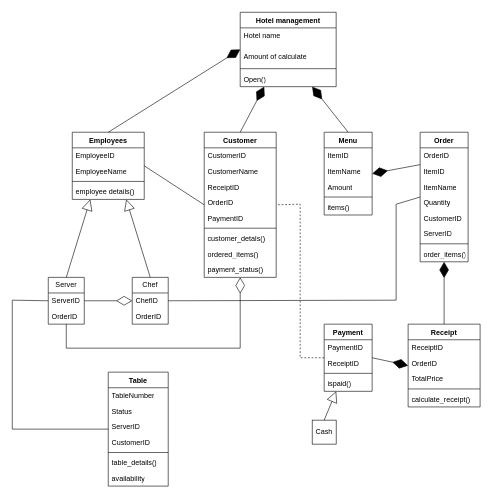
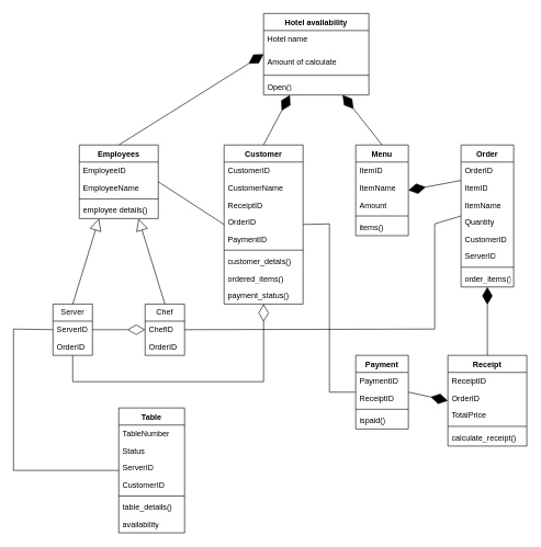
- <mxCell id="2" value="Hotel management" style="swimlane;fontStyle=1;align=center;verticalAlign=top;childLayout=stackLayout;horizontal=1;startSize=26;horizontalStack=0;resizeParent=1;resizeParentMax=0;resizeLast=0;collapsible=1;marginBottom=0;whiteSpace=wrap;html=1;" vertex="1" parent="1"><mxGeometry x="400" y="20" width="160" height="124" as="geometry"><mxRectangle x="500" y="160" width="140" height="30" as="alternateBounds" /></mxGeometry></mxCell>
+ <mxCell id="2" value="Hotel availability" style="swimlane;fontStyle=1;align=center;verticalAlign=top;childLayout=stackLayout;horizontal=1;startSize=26;horizontalStack=0;resizeParent=1;resizeParentMax=0;resizeLast=0;collapsible=1;marginBottom=0;whiteSpace=wrap;html=1;" vertex="1" parent="1"><mxGeometry x="400" y="20" width="160" height="124" as="geometry"><mxRectangle x="500" y="160" width="140" height="30" as="alternateBounds" /></mxGeometry></mxCell>
- <mxCell id="67" value="" style="endArrow=none;html=1;rounded=0;exitX=0;exitY=0.5;exitDx=0;exitDy=0;entryX=1;entryY=0.5;entryDx=0;entryDy=0;dashed=1;" edge="1" parent="1" source="62" target="22"><mxGeometry width="50" height="50" relative="1" as="geometry"><mxPoint x="540" y="550" as="sourcePoint" /><mxPoint x="590" y="500" as="targetPoint" /><Array as="points"><mxPoint x="500" y="596" /><mxPoint x="500" y="340" /></Array></mxGeometry></mxCell>
+ <mxCell id="67" value="" style="endArrow=none;html=1;rounded=0;exitX=0;exitY=0.5;exitDx=0;exitDy=0;entryX=1;entryY=0.5;entryDx=0;entryDy=0;" edge="1" parent="1" source="62" target="22"><mxGeometry width="50" height="50" relative="1" as="geometry"><mxPoint x="540" y="550" as="sourcePoint" /><mxPoint x="590" y="500" as="targetPoint" /><Array as="points"><mxPoint x="500" y="596" /><mxPoint x="500" y="340" /></Array></mxGeometry></mxCell>
- <mxCell id="69" value="" style="endArrow=block;endSize=16;endFill=0;html=1;rounded=0;exitX=0.5;exitY=0;exitDx=0;exitDy=0;entryX=0.25;entryY=1;entryDx=0;entryDy=0;" edge="1" parent="1" source="68" target="62"><mxGeometry width="160" relative="1" as="geometry"><mxPoint x="520" y="700" as="sourcePoint" /><mxPoint x="600" y="570" as="targetPoint" /><Array as="points" /></mxGeometry></mxCell>
- <mxCell id="68" value="Cash" style="html=1;whiteSpace=wrap;" vertex="1" parent="1"><mxGeometry x="520" y="700" width="40" height="40" as="geometry" /></mxCell>
